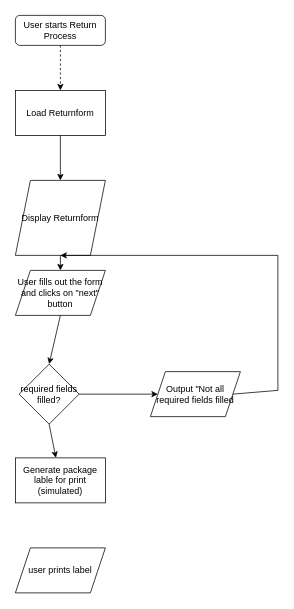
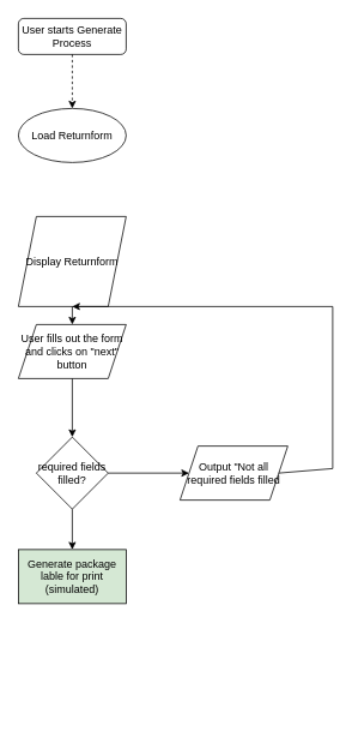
- <mxCell id="2" value="User starts Return Process" style="rounded=1;whiteSpace=wrap;html=1;fontSize=12;glass=0;strokeWidth=1;shadow=0;" parent="1" vertex="1"><mxGeometry x="20" y="20" width="120" height="40" as="geometry" /></mxCell>
+ <mxCell id="2" value="User starts Generate Process" style="rounded=1;whiteSpace=wrap;html=1;fontSize=12;glass=0;strokeWidth=1;shadow=0;" parent="1" vertex="1"><mxGeometry x="20" y="20" width="120" height="40" as="geometry" /></mxCell>
- <mxCell id="3" value="Load Returnform" style="rounded=0;whiteSpace=wrap;html=1;" vertex="1" parent="1"><mxGeometry x="20" y="120" width="120" height="60" as="geometry" /></mxCell>
+ <mxCell id="3" value="Load Returnform" style="ellipse;whiteSpace=wrap;html=1;" vertex="1" parent="1"><mxGeometry x="20" y="120" width="120" height="60" as="geometry" /></mxCell>
- <mxCell id="5" value="" style="endArrow=classic;html=1;rounded=0;exitX=0.5;exitY=1;exitDx=0;exitDy=0;entryX=0.5;entryY=0;entryDx=0;entryDy=0;" edge="1" parent="1" source="3" target="6"><mxGeometry width="50" height="50" relative="1" as="geometry"><mxPoint x="560" y="160" as="sourcePoint" /><mxPoint x="80" y="240" as="targetPoint" /></mxGeometry></mxCell>
- <mxCell id="9" value="required fields filled?" style="rhombus;whiteSpace=wrap;html=1;" vertex="1" parent="1"><mxGeometry x="25" y="485" width="80" height="80" as="geometry" /></mxCell>
+ <mxCell id="9" value="required fields filled?" style="rhombus;whiteSpace=wrap;html=1;" vertex="1" parent="1"><mxGeometry x="40" y="485" width="80" height="80" as="geometry" /></mxCell>
- <mxCell id="17" value="Generate package lable for print (simulated)" style="rounded=0;whiteSpace=wrap;html=1;" vertex="1" parent="1"><mxGeometry x="20" y="610" width="120" height="60" as="geometry" /></mxCell>
+ <mxCell id="17" value="Generate package lable for print (simulated)" style="rounded=0;whiteSpace=wrap;html=1;fillColor=#d5e8d4;" vertex="1" parent="1"><mxGeometry x="20" y="610" width="120" height="60" as="geometry" /></mxCell>
- <mxCell id="18" value="user prints label" style="shape=parallelogram;perimeter=parallelogramPerimeter;whiteSpace=wrap;html=1;fixedSize=1;" vertex="1" parent="1"><mxGeometry x="20" y="730" width="120" height="60" as="geometry" /></mxCell>
